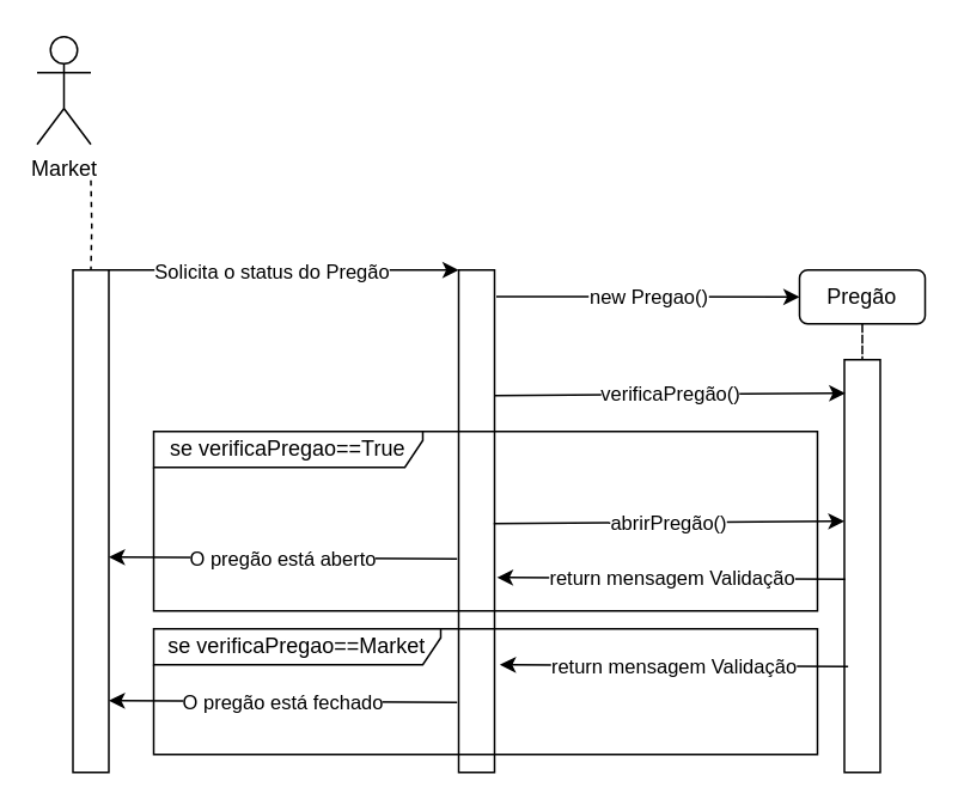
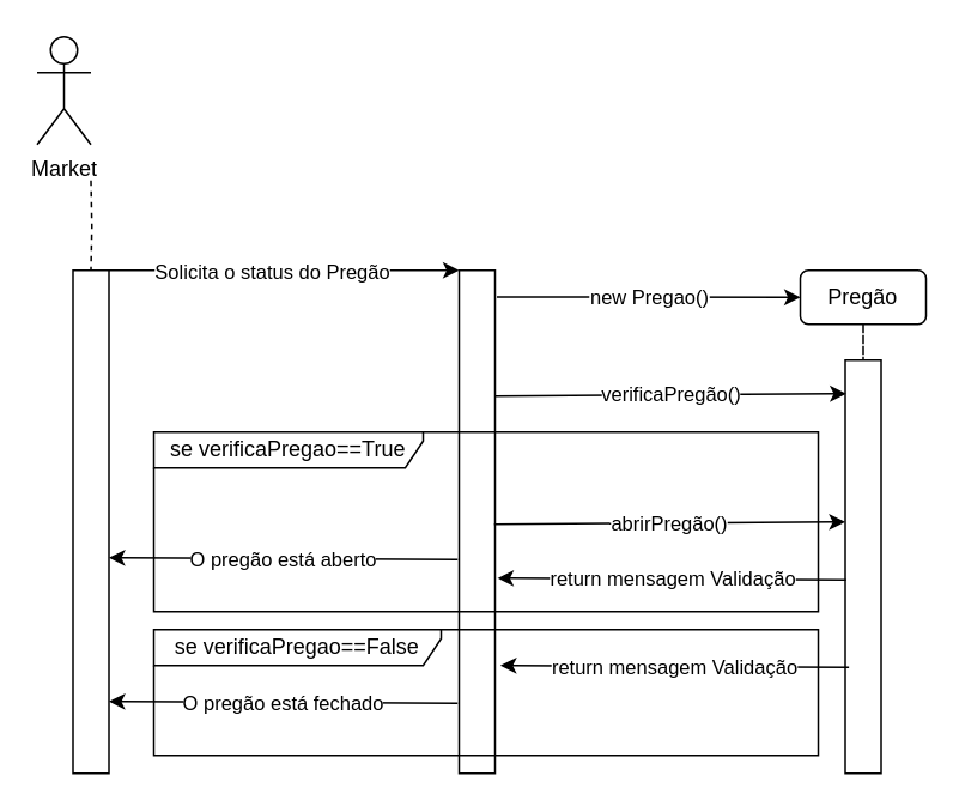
- <mxCell id="18" value="se verificaPregao==Market" style="shape=umlFrame;whiteSpace=wrap;html=1;width=160;height=20;" vertex="1" parent="1"><mxGeometry x="85" y="350" width="370" height="70" as="geometry" /></mxCell>
+ <mxCell id="18" value="se verificaPregao==False" style="shape=umlFrame;whiteSpace=wrap;html=1;width=160;height=20;" vertex="1" parent="1"><mxGeometry x="85" y="350" width="370" height="70" as="geometry" /></mxCell>
